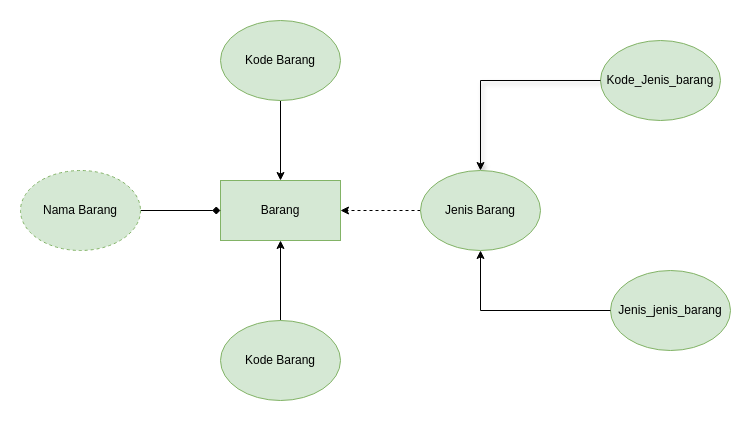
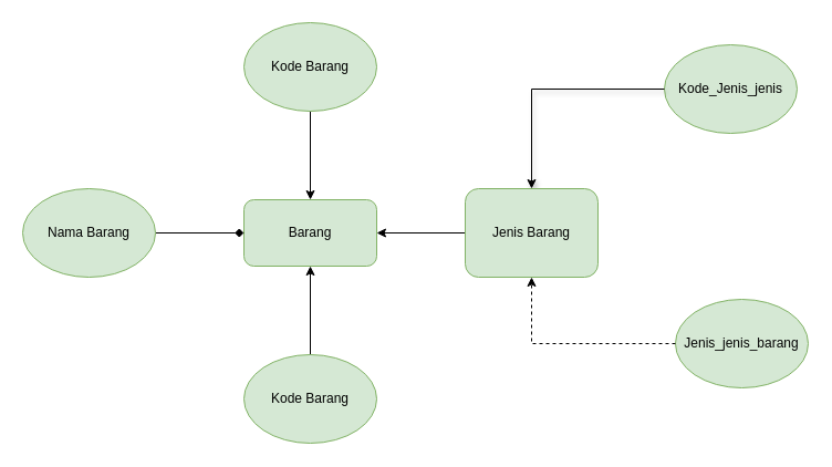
- <mxCell id="2" value="Kode_Jenis_barang" style="ellipse;whiteSpace=wrap;html=1;fillColor=#d5e8d4;strokeColor=#82b366;" vertex="1" parent="1"><mxGeometry x="600" y="40" width="120" height="80" as="geometry" /></mxCell>
+ <mxCell id="2" value="Kode_Jenis_jenis" style="ellipse;whiteSpace=wrap;html=1;fillColor=#d5e8d4;strokeColor=#82b366;" vertex="1" parent="1"><mxGeometry x="600" y="40" width="120" height="80" as="geometry" /></mxCell>
- <mxCell id="14" value="Nama Barang" style="ellipse;whiteSpace=wrap;html=1;fillColor=#d5e8d4;strokeColor=#82b366;dashed=1;" vertex="1" parent="1"><mxGeometry x="20" y="170" width="120" height="80" as="geometry" /></mxCell>
+ <mxCell id="14" value="Nama Barang" style="ellipse;whiteSpace=wrap;html=1;fillColor=#d5e8d4;strokeColor=#82b366;" vertex="1" parent="1"><mxGeometry x="20" y="170" width="120" height="80" as="geometry" /></mxCell>
- <mxCell id="8" value="Barang" style="whiteSpace=wrap;html=1;fillColor=#d5e8d4;strokeColor=#82b366;" vertex="1" parent="1"><mxGeometry x="220" y="180" width="120" height="60" as="geometry" /></mxCell>
+ <mxCell id="8" value="Barang" style="whiteSpace=wrap;html=1;fillColor=#d5e8d4;strokeColor=#82b366;rounded=1;" vertex="1" parent="1"><mxGeometry x="220" y="180" width="120" height="60" as="geometry" /></mxCell>
- <mxCell id="6" value="" style="edgeStyle=orthogonalEdgeStyle;rounded=0;orthogonalLoop=1;jettySize=auto;html=1;shadow=0;dashed=1;" edge="1" parent="1" source="7" target="8"><mxGeometry relative="1" as="geometry" /></mxCell>
+ <mxCell id="6" value="" style="edgeStyle=orthogonalEdgeStyle;rounded=0;orthogonalLoop=1;jettySize=auto;html=1;shadow=0;" edge="1" parent="1" source="7" target="8"><mxGeometry relative="1" as="geometry" /></mxCell>
- <mxCell id="7" value="Jenis Barang" style="ellipse;whiteSpace=wrap;html=1;fillColor=#d5e8d4;strokeColor=#82b366;" vertex="1" parent="1"><mxGeometry x="420" y="170" width="120" height="80" as="geometry" /></mxCell>
+ <mxCell id="7" value="Jenis Barang" style="whiteSpace=wrap;html=1;fillColor=#d5e8d4;strokeColor=#82b366;rounded=1;" vertex="1" parent="1"><mxGeometry x="420" y="170" width="120" height="80" as="geometry" /></mxCell>
- <mxCell id="5" value="" style="endArrow=classic;html=1;rounded=0;shadow=0;edgeStyle=orthogonalEdgeStyle;exitX=0;exitY=0.5;exitDx=0;exitDy=0;entryX=0.5;entryY=1;entryDx=0;entryDy=0;" edge="1" parent="1" source="3" target="7"><mxGeometry width="50" height="50" relative="1" as="geometry"><mxPoint x="550" y="270" as="sourcePoint" /><mxPoint x="480" y="230" as="targetPoint" /></mxGeometry></mxCell>
+ <mxCell id="5" value="" style="endArrow=classic;html=1;rounded=0;shadow=0;edgeStyle=orthogonalEdgeStyle;exitX=0;exitY=0.5;exitDx=0;exitDy=0;entryX=0.5;entryY=1;entryDx=0;entryDy=0;dashed=1;" edge="1" parent="1" source="3" target="7"><mxGeometry width="50" height="50" relative="1" as="geometry"><mxPoint x="550" y="270" as="sourcePoint" /><mxPoint x="480" y="230" as="targetPoint" /></mxGeometry></mxCell>
